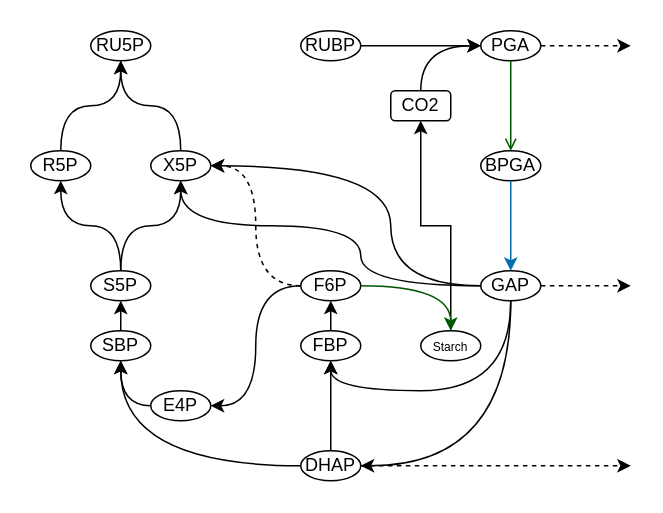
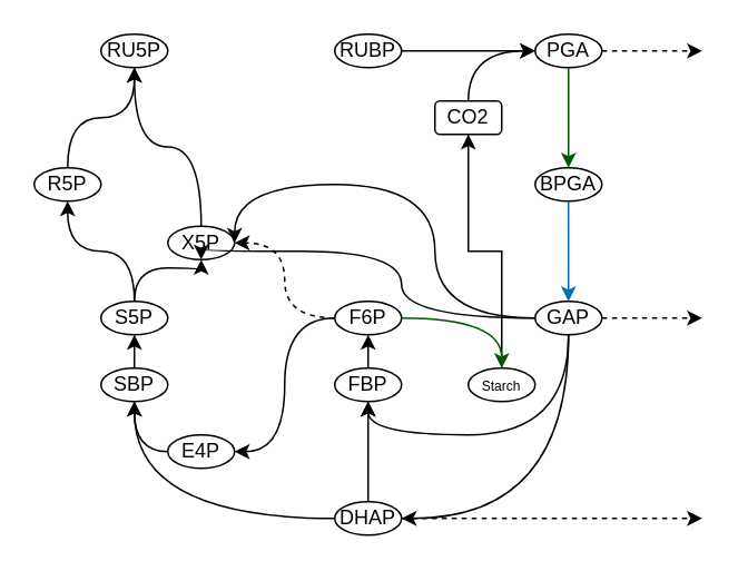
- <mxCell id="35" value="" style="edgeStyle=orthogonalEdgeStyle;curved=1;rounded=0;orthogonalLoop=1;jettySize=auto;html=1;exitX=0.5;exitY=1;exitDx=0;exitDy=0;strokeWidth=1;fillColor=#008a00;strokeColor=#005700;endArrow=open;" parent="2" source="33" target="34" edge="1"><mxGeometry x="100" y="20" as="geometry" /></mxCell>
+ <mxCell id="35" value="" style="edgeStyle=orthogonalEdgeStyle;curved=1;rounded=0;orthogonalLoop=1;jettySize=auto;html=1;exitX=0.5;exitY=1;exitDx=0;exitDy=0;strokeWidth=1;fillColor=#008a00;strokeColor=#005700;" parent="2" source="33" target="34" edge="1"><mxGeometry x="100" y="20" as="geometry" /></mxCell>
- <mxCell id="17" value="X5P" style="ellipse;whiteSpace=wrap;html=1;strokeColor=#000000;strokeWidth=1;" parent="2" vertex="1"><mxGeometry x="80" y="80" width="40" height="20" as="geometry" /></mxCell>
+ <mxCell id="17" value="X5P" style="ellipse;whiteSpace=wrap;html=1;strokeColor=#000000;strokeWidth=1;" parent="2" vertex="1"><mxGeometry x="80" y="115" width="40" height="20" as="geometry" /></mxCell>
